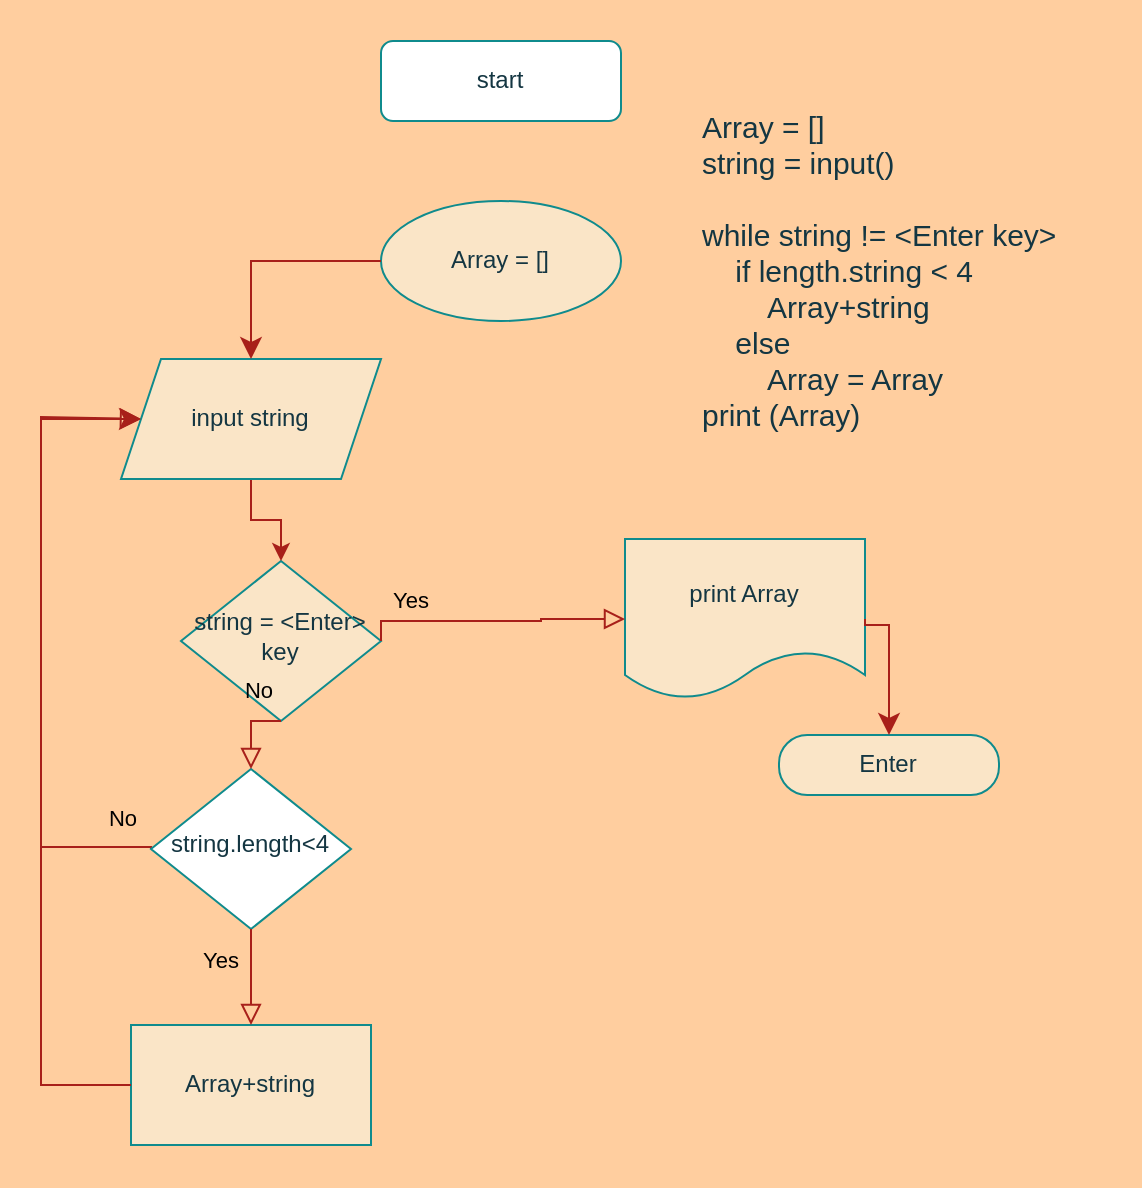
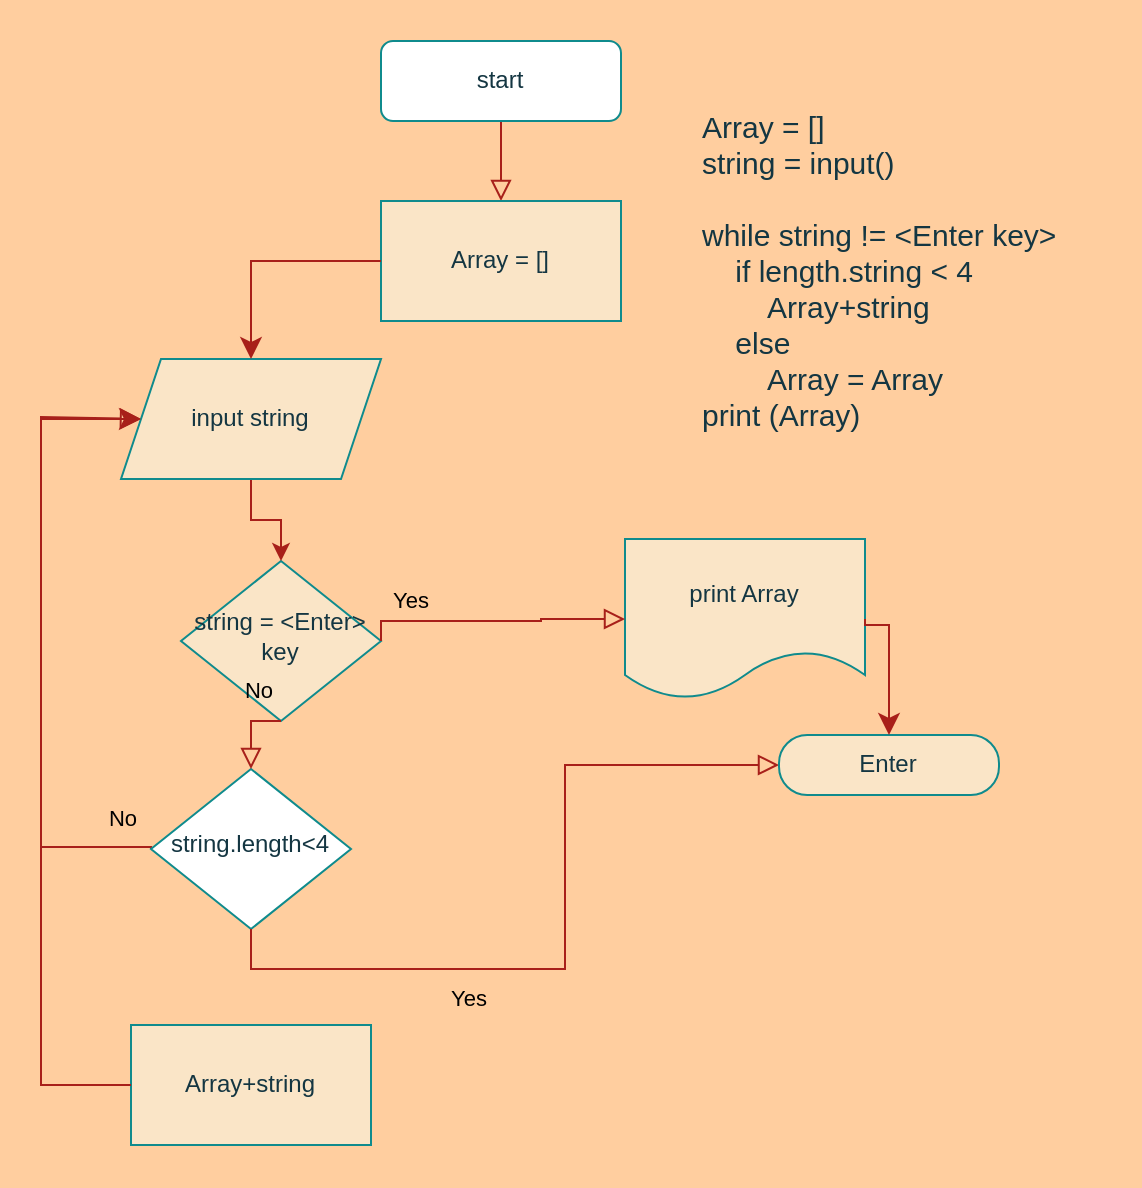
+ <mxCell id="2" value="" style="rounded=0;html=1;jettySize=auto;orthogonalLoop=1;fontSize=11;endArrow=block;endFill=0;endSize=8;strokeWidth=1;shadow=0;labelBackgroundColor=none;edgeStyle=orthogonalEdgeStyle;strokeColor=#A8201A;fontColor=default;entryX=0.5;entryY=0;entryDx=0;entryDy=0;" parent="1" source="3" target="7" edge="1"><mxGeometry relative="1" as="geometry" /></mxCell>
- <mxCell id="7" value="Array = []" style="ellipse;whiteSpace=wrap;html=1;strokeColor=#0F8B8D;fontColor=#143642;fillColor=#FAE5C7;" vertex="1" parent="1"><mxGeometry x="190" y="100" width="120" height="60" as="geometry" /></mxCell>
+ <mxCell id="7" value="Array = []" style="rounded=0;whiteSpace=wrap;html=1;strokeColor=#0F8B8D;fontColor=#143642;fillColor=#FAE5C7;" vertex="1" parent="1"><mxGeometry x="190" y="100" width="120" height="60" as="geometry" /></mxCell>
- <mxCell id="11" value="Yes" style="rounded=0;html=1;jettySize=auto;orthogonalLoop=1;fontSize=11;endArrow=block;endFill=0;endSize=8;strokeWidth=1;shadow=0;labelBackgroundColor=none;edgeStyle=orthogonalEdgeStyle;strokeColor=#A8201A;fontColor=default;exitX=0.5;exitY=1;exitDx=0;exitDy=0;entryX=0.5;entryY=0;entryDx=0;entryDy=0;" edge="1" parent="1" source="6" target="10"><mxGeometry x="-0.333" y="-15" relative="1" as="geometry"><mxPoint as="offset" /><mxPoint x="210" y="255" as="sourcePoint" /><mxPoint x="135" y="285" as="targetPoint" /></mxGeometry></mxCell>
+ <mxCell id="11" value="Yes" style="rounded=0;html=1;jettySize=auto;orthogonalLoop=1;fontSize=11;endArrow=block;endFill=0;endSize=8;strokeWidth=1;shadow=0;labelBackgroundColor=none;edgeStyle=orthogonalEdgeStyle;strokeColor=#A8201A;fontColor=default;exitX=0.5;exitY=1;exitDx=0;exitDy=0;" edge="1" parent="1" source="6" target="13"><mxGeometry x="-0.333" y="-15" relative="1" as="geometry"><mxPoint as="offset" /><mxPoint x="210" y="255" as="sourcePoint" /><mxPoint x="135" y="285" as="targetPoint" /></mxGeometry></mxCell>
